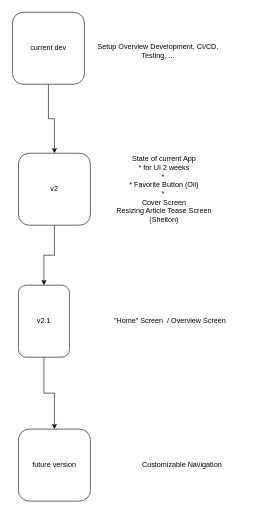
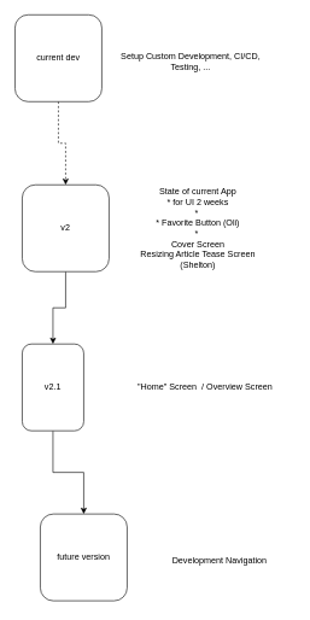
- <mxCell id="9" value="Setup Overview Development, CI/CD, Testing, ..." style="text;html=1;strokeColor=none;fillColor=none;align=center;verticalAlign=middle;whiteSpace=wrap;rounded=0;" vertex="1" parent="1"><mxGeometry x="160" y="45" width="206" height="80" as="geometry" /></mxCell>
+ <mxCell id="9" value="Setup Custom Development, CI/CD, Testing, ..." style="text;html=1;strokeColor=none;fillColor=none;align=center;verticalAlign=middle;whiteSpace=wrap;rounded=0;" vertex="1" parent="1"><mxGeometry x="160" y="45" width="206" height="80" as="geometry" /></mxCell>
- <mxCell id="2" style="edgeStyle=orthogonalEdgeStyle;rounded=0;orthogonalLoop=1;jettySize=auto;html=1;" edge="1" parent="1" source="3" target="5"><mxGeometry relative="1" as="geometry" /></mxCell>
+ <mxCell id="2" style="edgeStyle=orthogonalEdgeStyle;rounded=0;orthogonalLoop=1;jettySize=auto;html=1;dashed=1;" edge="1" parent="1" source="3" target="5"><mxGeometry relative="1" as="geometry" /></mxCell>
- <mxCell id="8" value="future version" style="rounded=1;whiteSpace=wrap;html=1;" vertex="1" parent="1"><mxGeometry x="30" y="715" width="120" height="120" as="geometry" /></mxCell>
+ <mxCell id="8" value="future version" style="rounded=1;whiteSpace=wrap;html=1;" vertex="1" parent="1"><mxGeometry x="55" y="710" width="120" height="120" as="geometry" /></mxCell>
- <mxCell id="12" value="Customizable Navigation" style="text;html=1;strokeColor=none;fillColor=none;align=center;verticalAlign=middle;whiteSpace=wrap;rounded=0;" vertex="1" parent="1"><mxGeometry x="200" y="735" width="206" height="80" as="geometry" /></mxCell>
+ <mxCell id="12" value="Development Navigation" style="text;html=1;strokeColor=none;fillColor=none;align=center;verticalAlign=middle;whiteSpace=wrap;rounded=0;" vertex="1" parent="1"><mxGeometry x="200" y="735" width="206" height="80" as="geometry" /></mxCell>
